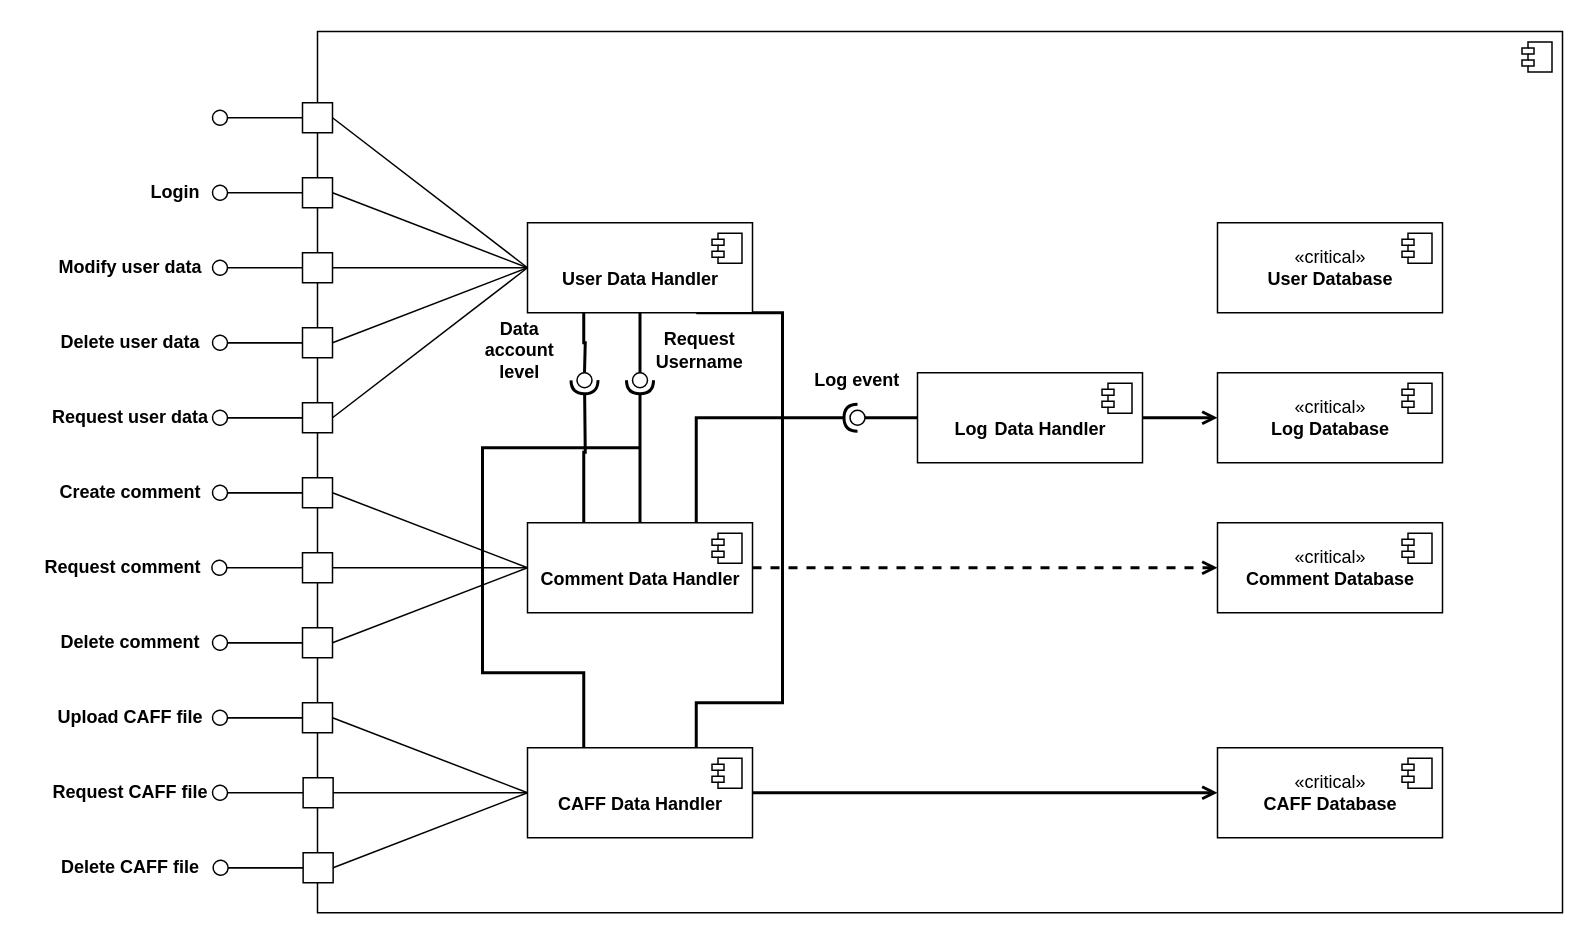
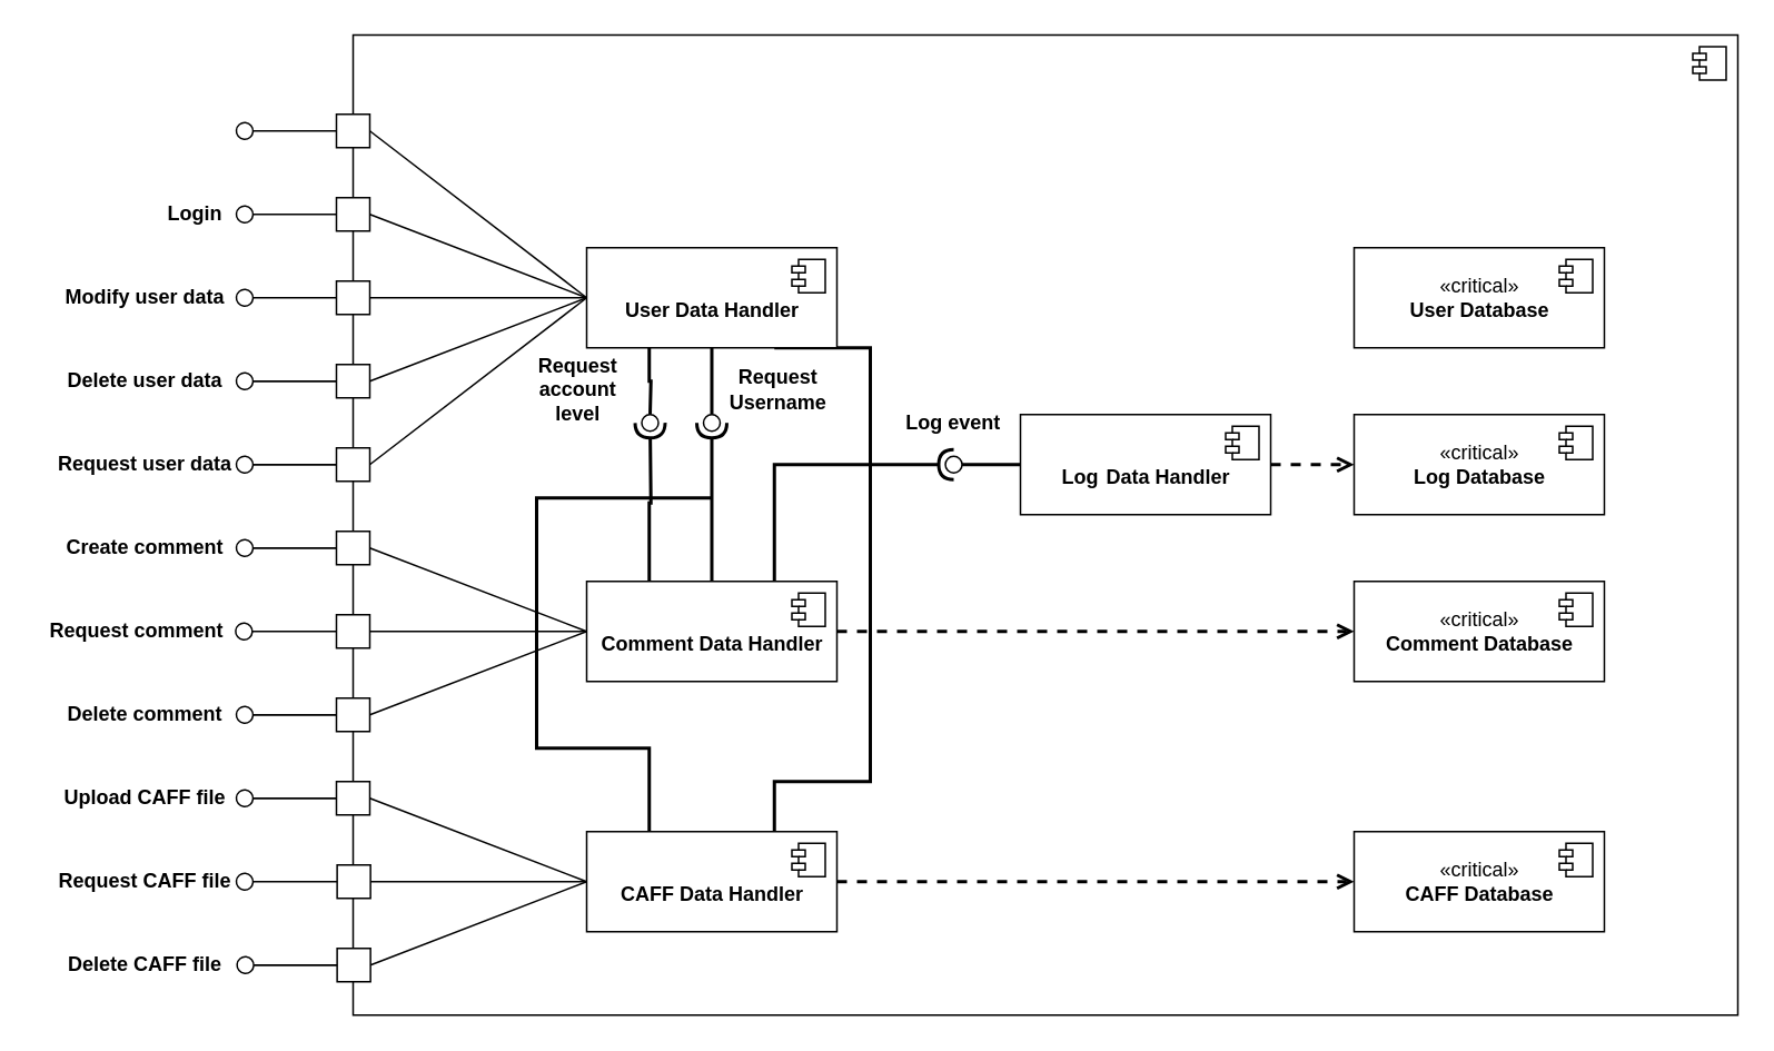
- <mxCell id="115" value="&lt;b&gt;Data account level&lt;br&gt;&lt;/b&gt;" style="text;html=1;strokeColor=none;fillColor=none;align=center;verticalAlign=middle;whiteSpace=wrap;rounded=0;" vertex="1" parent="1"><mxGeometry x="311" y="218" width="70" height="30" as="geometry" /></mxCell>
+ <mxCell id="115" value="&lt;b&gt;Request account level&lt;br&gt;&lt;/b&gt;" style="text;html=1;strokeColor=none;fillColor=none;align=center;verticalAlign=middle;whiteSpace=wrap;rounded=0;" vertex="1" parent="1"><mxGeometry x="311" y="218" width="70" height="30" as="geometry" /></mxCell>
- <mxCell id="100" style="edgeStyle=none;rounded=0;orthogonalLoop=1;jettySize=auto;html=1;exitX=1;exitY=0.5;exitDx=0;exitDy=0;entryX=0;entryY=0.5;entryDx=0;entryDy=0;dashed=0;endArrow=open;endFill=0;strokeWidth=2;" edge="1" parent="1" source="101" target="24"><mxGeometry relative="1" as="geometry" /></mxCell>
+ <mxCell id="100" style="edgeStyle=none;rounded=0;orthogonalLoop=1;jettySize=auto;html=1;exitX=1;exitY=0.5;exitDx=0;exitDy=0;entryX=0;entryY=0.5;entryDx=0;entryDy=0;dashed=1;endArrow=open;endFill=0;strokeWidth=2;" edge="1" parent="1" source="101" target="24"><mxGeometry relative="1" as="geometry" /></mxCell>
- <mxCell id="9" style="edgeStyle=none;rounded=0;orthogonalLoop=1;jettySize=auto;html=1;exitX=1;exitY=0.5;exitDx=0;exitDy=0;entryX=0;entryY=0.5;entryDx=0;entryDy=0;endArrow=open;endFill=0;dashed=0;strokeWidth=2;" edge="1" parent="1" source="12" target="26"><mxGeometry relative="1" as="geometry" /></mxCell>
+ <mxCell id="9" style="edgeStyle=none;rounded=0;orthogonalLoop=1;jettySize=auto;html=1;exitX=1;exitY=0.5;exitDx=0;exitDy=0;entryX=0;entryY=0.5;entryDx=0;entryDy=0;endArrow=open;endFill=0;dashed=1;strokeWidth=2;" edge="1" parent="1" source="12" target="26"><mxGeometry relative="1" as="geometry" /></mxCell>
